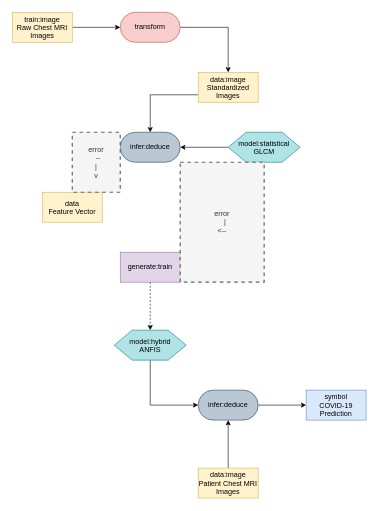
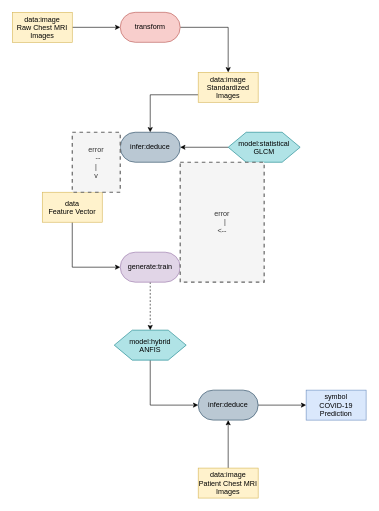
- <mxCell id="4" value="train:image&#10;Raw Chest MRI&#10;Images" style="rectangle;fillColor=#fff2cc;strokeColor=#d6b656;" parent="1" name="data" vertex="1"><mxGeometry x="20" y="20" width="100" height="50" as="geometry" /></mxCell>
+ <mxCell id="4" value="data:image&#10;Raw Chest MRI&#10;Images" style="rectangle;fillColor=#fff2cc;strokeColor=#d6b656;" parent="1" name="data" vertex="1"><mxGeometry x="20" y="20" width="100" height="50" as="geometry" /></mxCell>
+ <mxCell id="12" style="edgeStyle=orthogonalEdgeStyle;rounded=0;orthogonalLoop=1;jettySize=auto;html=1;exitX=0.5;exitY=1;exitDx=0;exitDy=0;entryX=0;entryY=0.5;entryDx=0;entryDy=0;" parent="1" source="13" target="15" edge="1"><mxGeometry relative="1" as="geometry" /></mxCell>
- <mxCell id="15" value="generate:train" style="whiteSpace=wrap;html=1;arcSize=50;fillColor=#e1d5e7;strokeColor=#9673a6;rounded=0;" parent="1" name="generate:train" vertex="1"><mxGeometry x="200" y="420" width="100" height="50" as="geometry" /></mxCell>
+ <mxCell id="15" value="generate:train" style="rounded=1;whiteSpace=wrap;html=1;arcSize=50;fillColor=#e1d5e7;strokeColor=#9673a6;" parent="1" name="generate:train" vertex="1"><mxGeometry x="200" y="420" width="100" height="50" as="geometry" /></mxCell>
